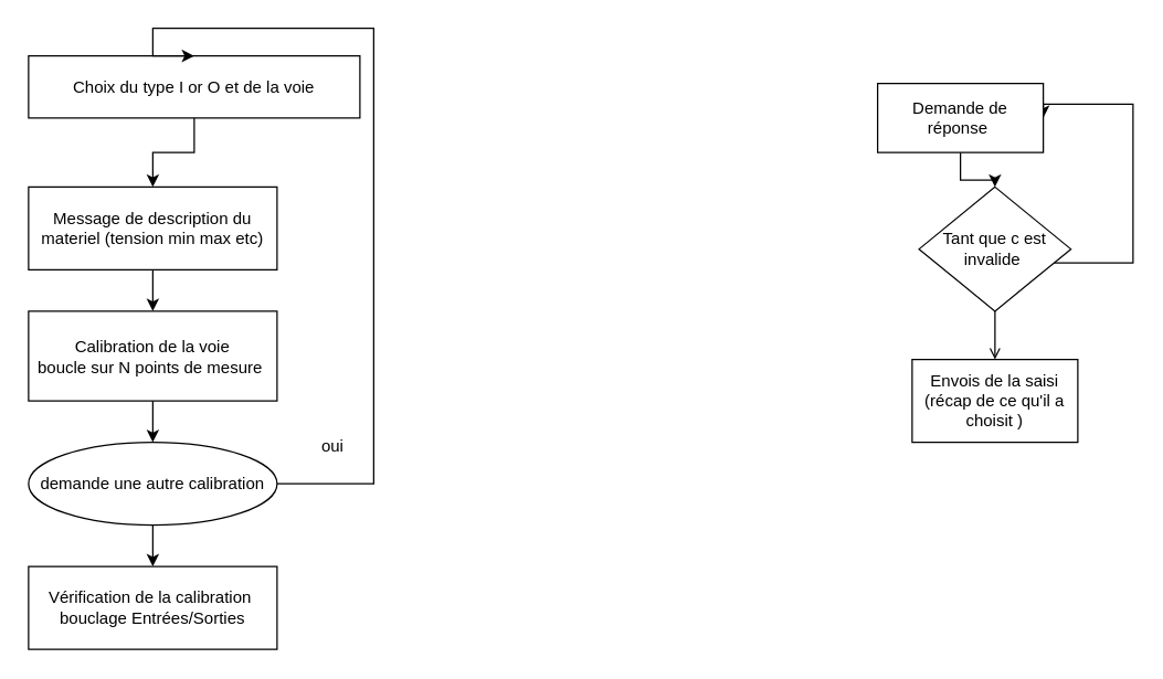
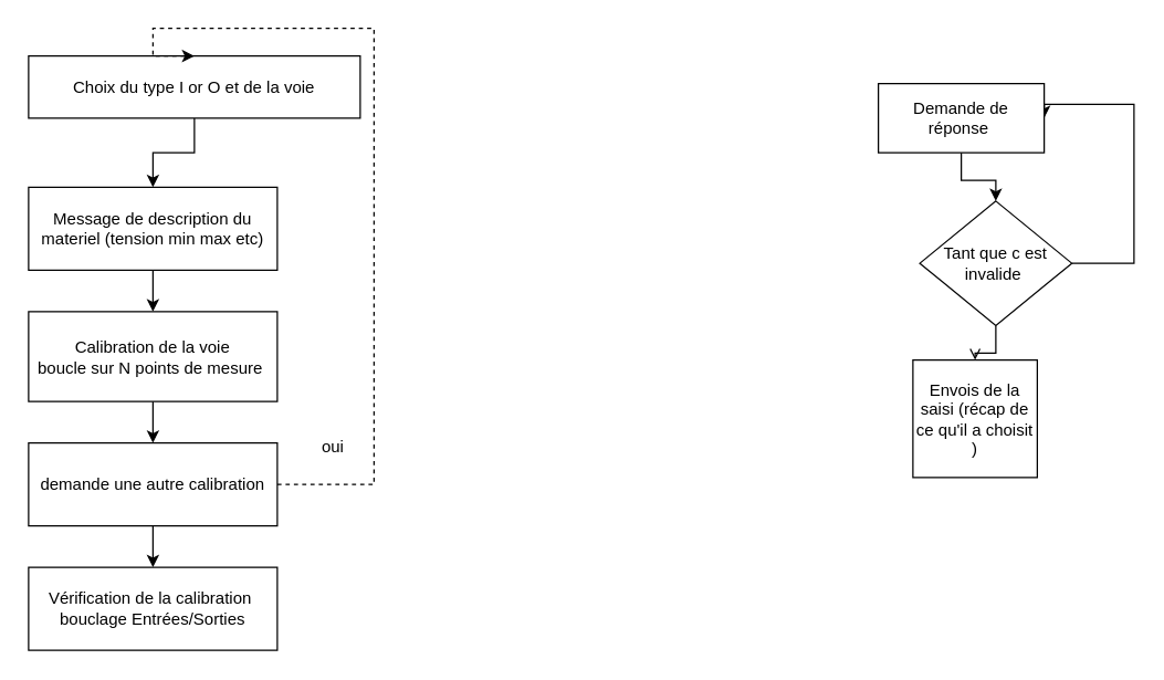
- <mxCell id="15" style="edgeStyle=orthogonalEdgeStyle;rounded=0;orthogonalLoop=1;jettySize=auto;html=1;entryX=0.5;entryY=0;entryDx=0;entryDy=0;" parent="1" source="16" target="3" edge="1"><mxGeometry relative="1" as="geometry"><Array as="points"><mxPoint x="270" y="350" /><mxPoint x="270" y="20" /><mxPoint x="110" y="20" /></Array></mxGeometry></mxCell>
+ <mxCell id="15" style="edgeStyle=orthogonalEdgeStyle;rounded=0;orthogonalLoop=1;jettySize=auto;html=1;entryX=0.5;entryY=0;entryDx=0;entryDy=0;dashed=1;" parent="1" source="16" target="3" edge="1"><mxGeometry relative="1" as="geometry"><Array as="points"><mxPoint x="270" y="350" /><mxPoint x="270" y="20" /><mxPoint x="110" y="20" /></Array></mxGeometry></mxCell>
- <mxCell id="10" value="Tant que c est invalide&amp;nbsp;" style="rhombus;whiteSpace=wrap;html=1;" parent="1" vertex="1"><mxGeometry x="665" y="135" width="110" height="90" as="geometry" /></mxCell>
+ <mxCell id="10" value="Tant que c est invalide&amp;nbsp;" style="rhombus;whiteSpace=wrap;html=1;" parent="1" vertex="1"><mxGeometry x="665" y="145" width="110" height="90" as="geometry" /></mxCell>
- <mxCell id="13" value="Envois de la saisi (récap de ce qu'il a choisit )" style="rounded=0;whiteSpace=wrap;html=1;" parent="1" vertex="1"><mxGeometry x="660" y="260" width="120" height="60" as="geometry" /></mxCell>
+ <mxCell id="13" value="Envois de la saisi (récap de ce qu'il a choisit )" style="rounded=0;whiteSpace=wrap;html=1;" parent="1" vertex="1"><mxGeometry x="660" y="260" width="90" height="85" as="geometry" /></mxCell>
- <mxCell id="16" value="demande une autre calibration" style="ellipse;whiteSpace=wrap;html=1;" parent="1" vertex="1"><mxGeometry x="20" y="320" width="180" height="60" as="geometry" /></mxCell>
+ <mxCell id="16" value="demande une autre calibration" style="rounded=0;whiteSpace=wrap;html=1;" parent="1" vertex="1"><mxGeometry x="20" y="320" width="180" height="60" as="geometry" /></mxCell>
